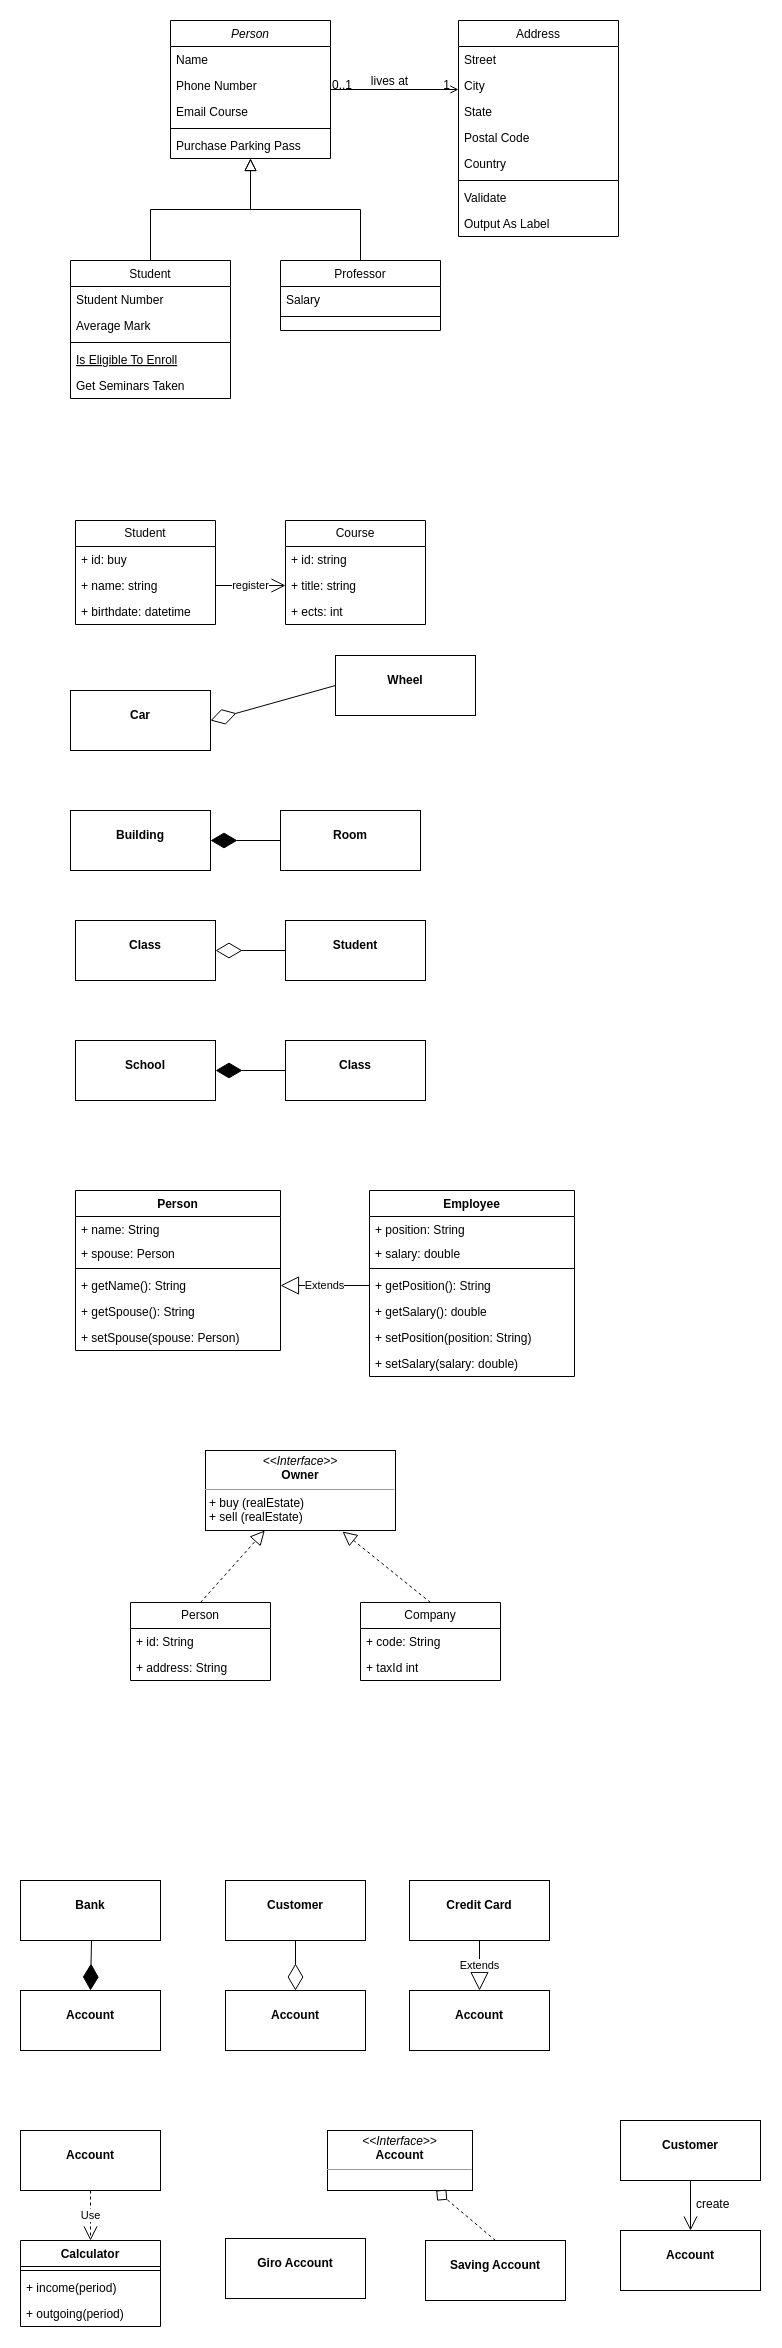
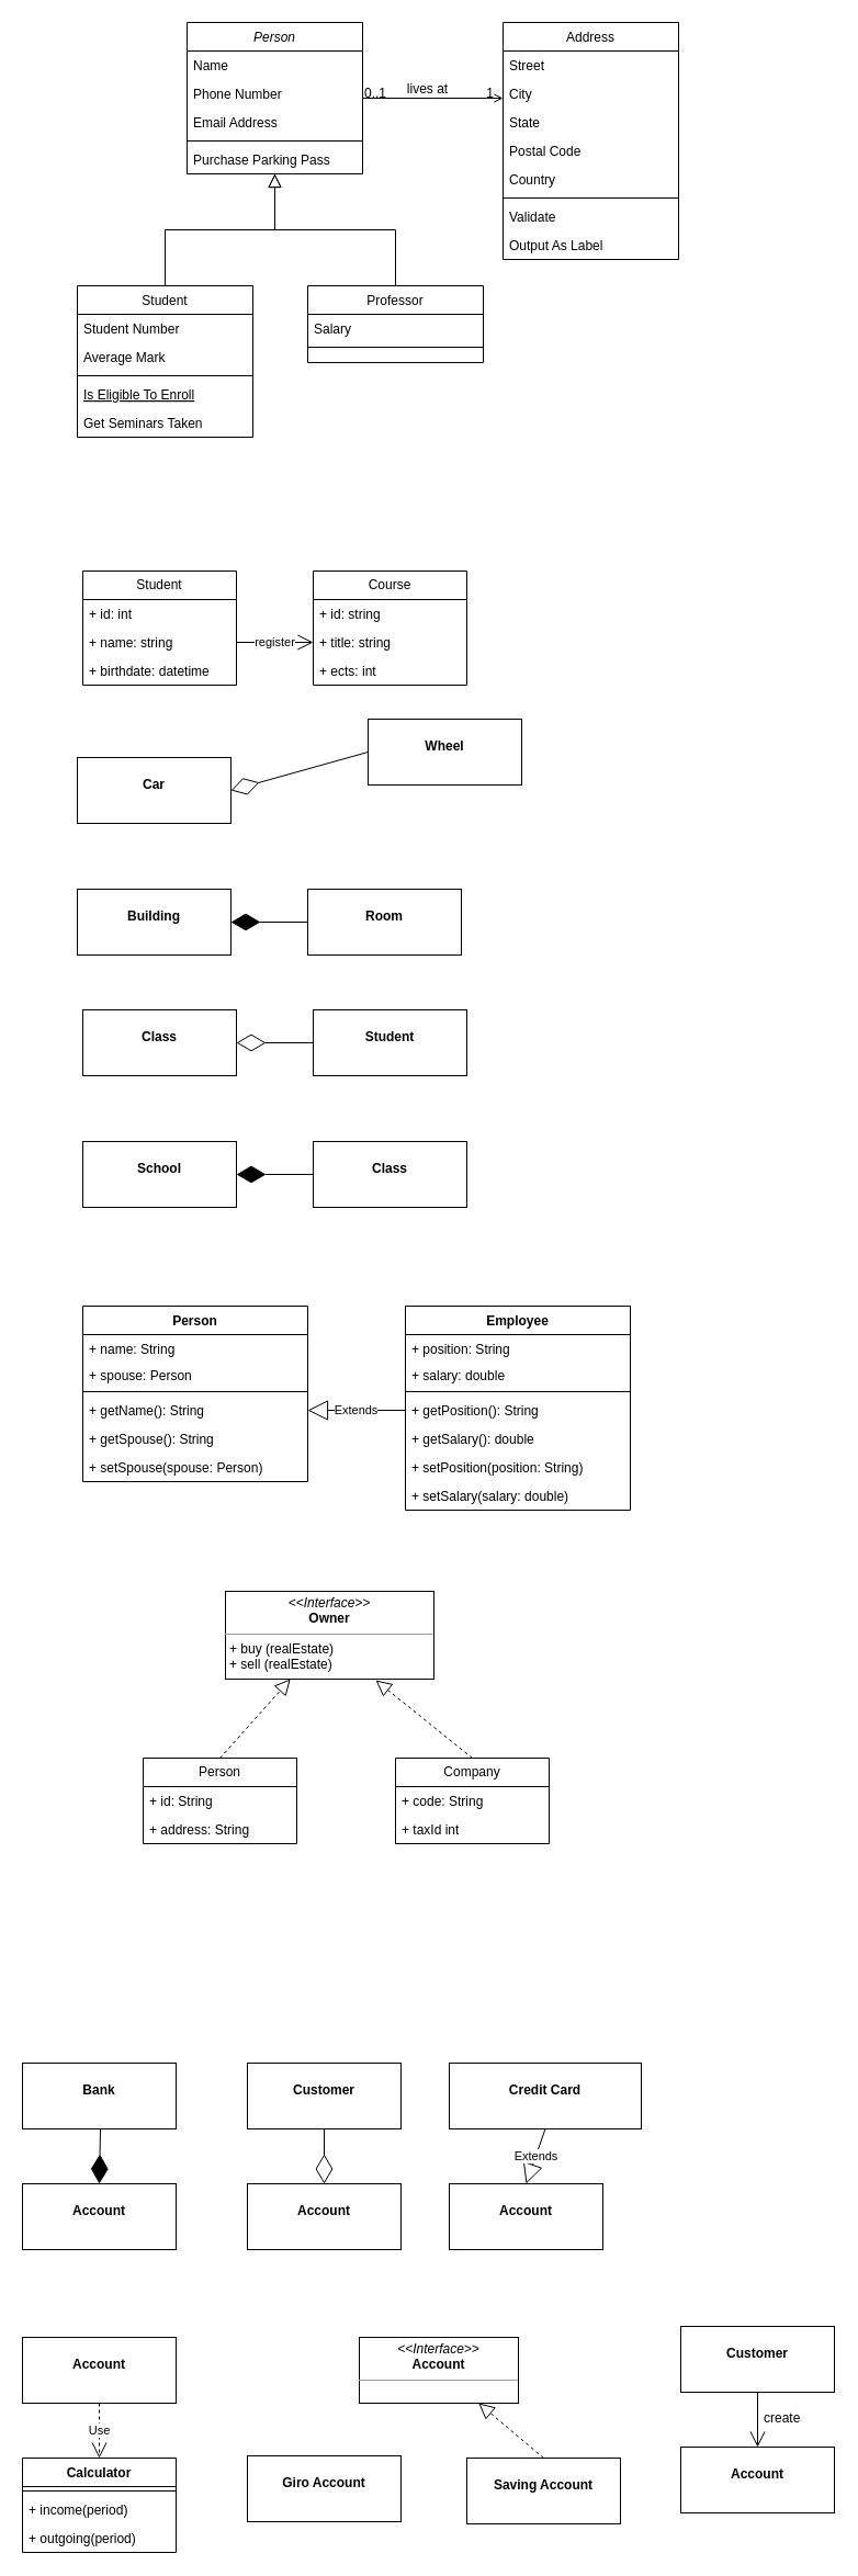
- <mxCell id="5" value="Email Course" style="text;align=left;verticalAlign=top;spacingLeft=4;spacingRight=4;overflow=hidden;rotatable=0;points=[[0,0.5],[1,0.5]];portConstraint=eastwest;rounded=0;shadow=0;html=0;" parent="2" vertex="1"><mxGeometry y="78" width="160" height="26" as="geometry" /></mxCell>
+ <mxCell id="5" value="Email Address" style="text;align=left;verticalAlign=top;spacingLeft=4;spacingRight=4;overflow=hidden;rotatable=0;points=[[0,0.5],[1,0.5]];portConstraint=eastwest;rounded=0;shadow=0;html=0;" parent="2" vertex="1"><mxGeometry y="78" width="160" height="26" as="geometry" /></mxCell>
- <mxCell id="34" value="+ id: buy" style="text;strokeColor=none;fillColor=none;align=left;verticalAlign=top;spacingLeft=4;spacingRight=4;overflow=hidden;rotatable=0;points=[[0,0.5],[1,0.5]];portConstraint=eastwest;whiteSpace=wrap;html=1;" parent="33" vertex="1"><mxGeometry y="26" width="140" height="26" as="geometry" /></mxCell>
+ <mxCell id="34" value="+ id: int" style="text;strokeColor=none;fillColor=none;align=left;verticalAlign=top;spacingLeft=4;spacingRight=4;overflow=hidden;rotatable=0;points=[[0,0.5],[1,0.5]];portConstraint=eastwest;whiteSpace=wrap;html=1;" parent="33" vertex="1"><mxGeometry y="26" width="140" height="26" as="geometry" /></mxCell>
- <mxCell id="90" value="&lt;p style=&quot;margin:0px;margin-top:4px;text-align:center;&quot;&gt;&lt;br&gt;&lt;b&gt;Credit Card&lt;/b&gt;&lt;/p&gt;" style="verticalAlign=top;align=left;overflow=fill;fontSize=12;fontFamily=Helvetica;html=1;whiteSpace=wrap;" vertex="1" parent="1"><mxGeometry x="409" y="1880" width="140" height="60" as="geometry" /></mxCell>
+ <mxCell id="90" value="&lt;p style=&quot;margin:0px;margin-top:4px;text-align:center;&quot;&gt;&lt;br&gt;&lt;b&gt;Credit Card&lt;/b&gt;&lt;/p&gt;" style="verticalAlign=top;align=left;overflow=fill;fontSize=12;fontFamily=Helvetica;html=1;whiteSpace=wrap;" vertex="1" parent="1"><mxGeometry x="409" y="1880" width="175" height="60" as="geometry" /></mxCell>
- <mxCell id="96" value="" style="endArrow=diamond;dashed=1;endFill=0;endSize=12;html=1;rounded=0;exitX=0.5;exitY=0;exitDx=0;exitDy=0;entryX=0.75;entryY=1;entryDx=0;entryDy=0;" edge="1" parent="1" source="95" target="93"><mxGeometry width="160" relative="1" as="geometry"><mxPoint x="305" y="2248" as="sourcePoint" /><mxPoint x="376" y="2200" as="targetPoint" /></mxGeometry></mxCell>
+ <mxCell id="96" value="" style="endArrow=block;dashed=1;endFill=0;endSize=12;html=1;rounded=0;exitX=0.5;exitY=0;exitDx=0;exitDy=0;entryX=0.75;entryY=1;entryDx=0;entryDy=0;" edge="1" parent="1" source="95" target="93"><mxGeometry width="160" relative="1" as="geometry"><mxPoint x="305" y="2248" as="sourcePoint" /><mxPoint x="376" y="2200" as="targetPoint" /></mxGeometry></mxCell>
